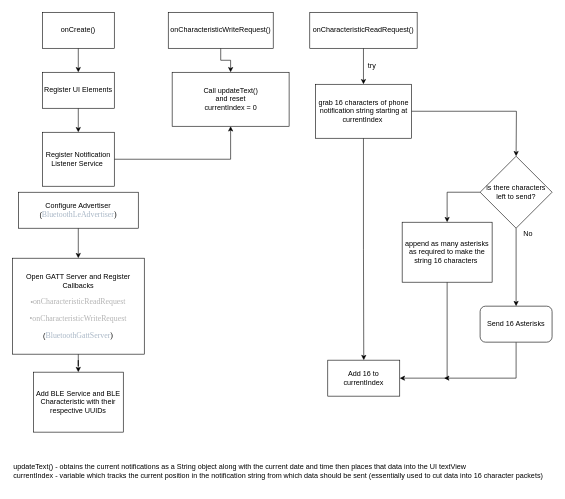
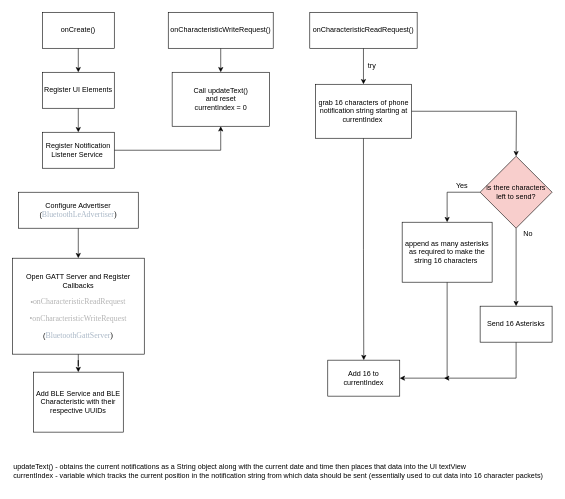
- <mxCell id="15" value="Call updateText()&lt;br&gt;and reset&lt;br&gt;currentIndex = 0" style="rounded=0;whiteSpace=wrap;html=1;" vertex="1" parent="1"><mxGeometry x="286.5" y="120" width="195" height="90" as="geometry" /></mxCell>
+ <mxCell id="15" value="Call updateText()&lt;br&gt;and reset&lt;br&gt;currentIndex = 0" style="rounded=0;whiteSpace=wrap;html=1;" vertex="1" parent="1"><mxGeometry x="286.5" y="120" width="162" height="90" as="geometry" /></mxCell>
- <mxCell id="12" value="Register Notification Listener Service&amp;nbsp;" style="rounded=0;whiteSpace=wrap;html=1;" vertex="1" parent="1"><mxGeometry x="70" y="220" width="120" height="90" as="geometry" /></mxCell>
+ <mxCell id="12" value="Register Notification Listener Service&amp;nbsp;" style="rounded=0;whiteSpace=wrap;html=1;" vertex="1" parent="1"><mxGeometry x="70" y="220" width="120" height="60" as="geometry" /></mxCell>
+ <mxCell id="30" value="Yes" style="text;html=1;strokeColor=none;fillColor=none;align=center;verticalAlign=middle;whiteSpace=wrap;rounded=0;" vertex="1" parent="1"><mxGeometry x="750" y="300" width="40" height="20" as="geometry" /></mxCell>
- <mxCell id="25" value="is there characters left to send?" style="rhombus;whiteSpace=wrap;html=1;" vertex="1" parent="1"><mxGeometry x="800" y="260" width="120" height="120" as="geometry" /></mxCell>
+ <mxCell id="25" value="is there characters left to send?" style="rhombus;whiteSpace=wrap;html=1;fillColor=#f8cecc;" vertex="1" parent="1"><mxGeometry x="800" y="260" width="120" height="120" as="geometry" /></mxCell>
- <mxCell id="29" value="Send 16 Asterisks" style="whiteSpace=wrap;html=1;rounded=1;" vertex="1" parent="1"><mxGeometry x="800" y="510" width="120" height="60" as="geometry" /></mxCell>
+ <mxCell id="29" value="Send 16 Asterisks" style="rounded=0;whiteSpace=wrap;html=1;" vertex="1" parent="1"><mxGeometry x="800" y="510" width="120" height="60" as="geometry" /></mxCell>
